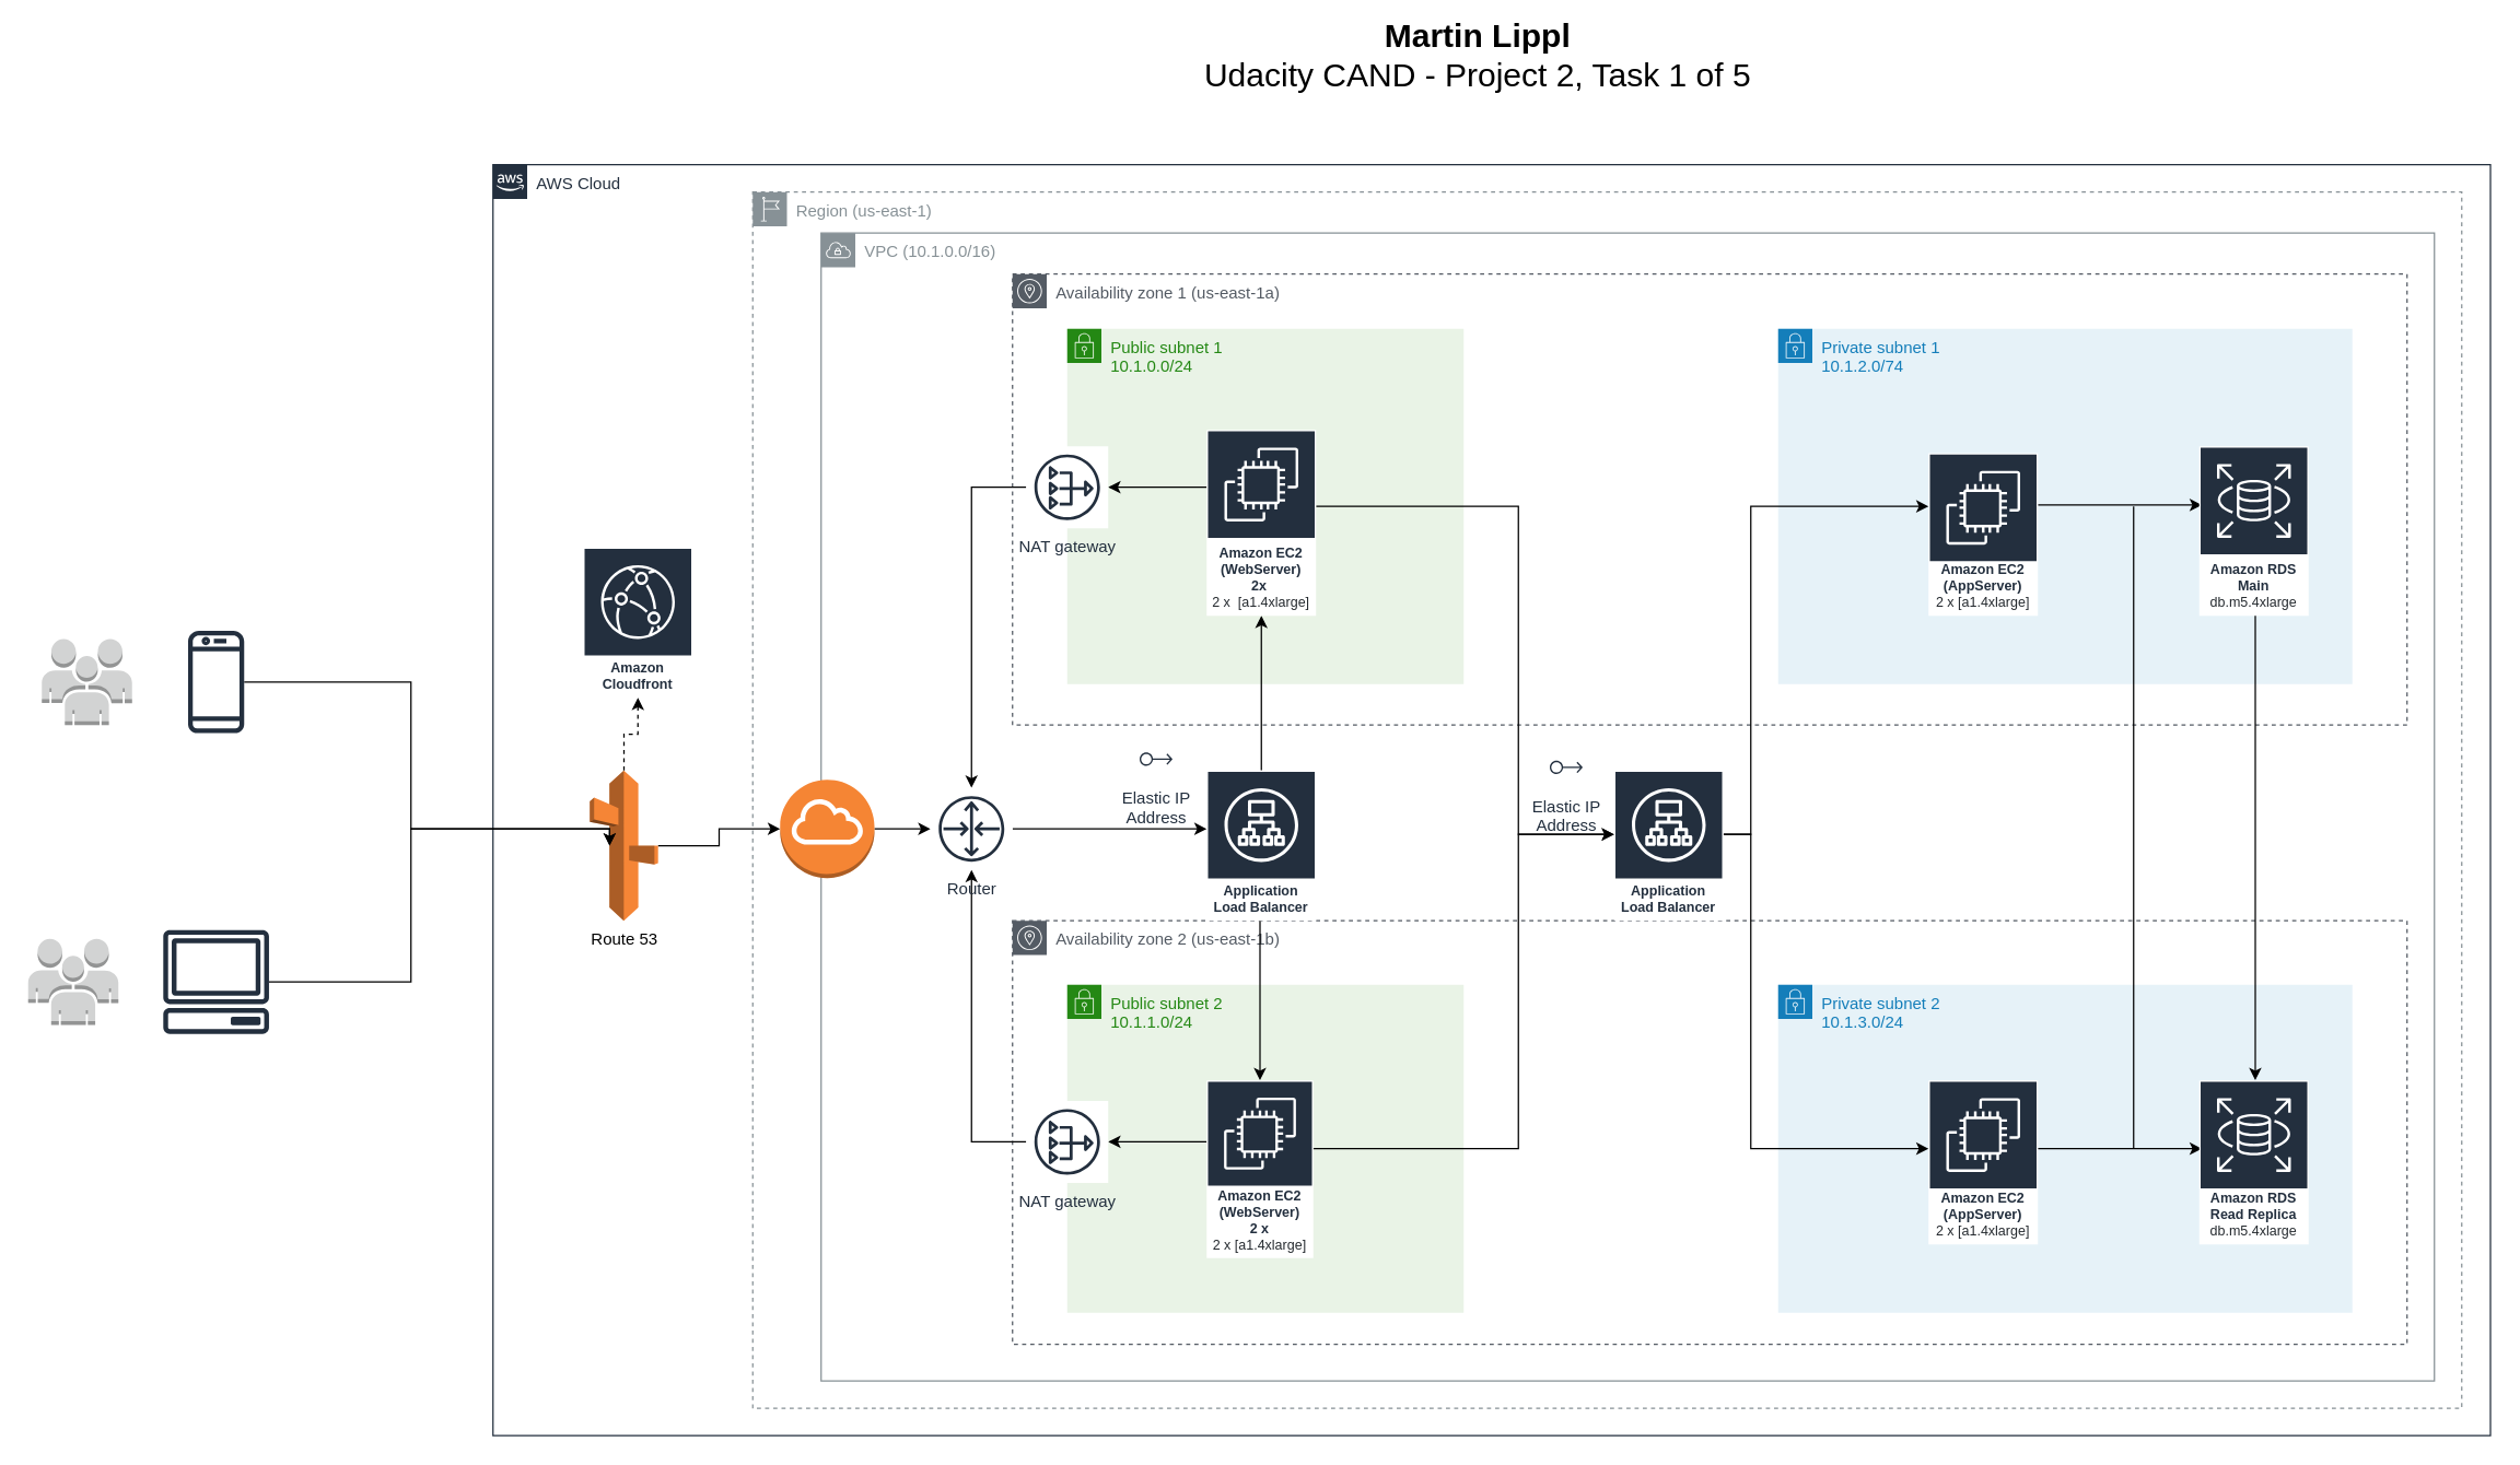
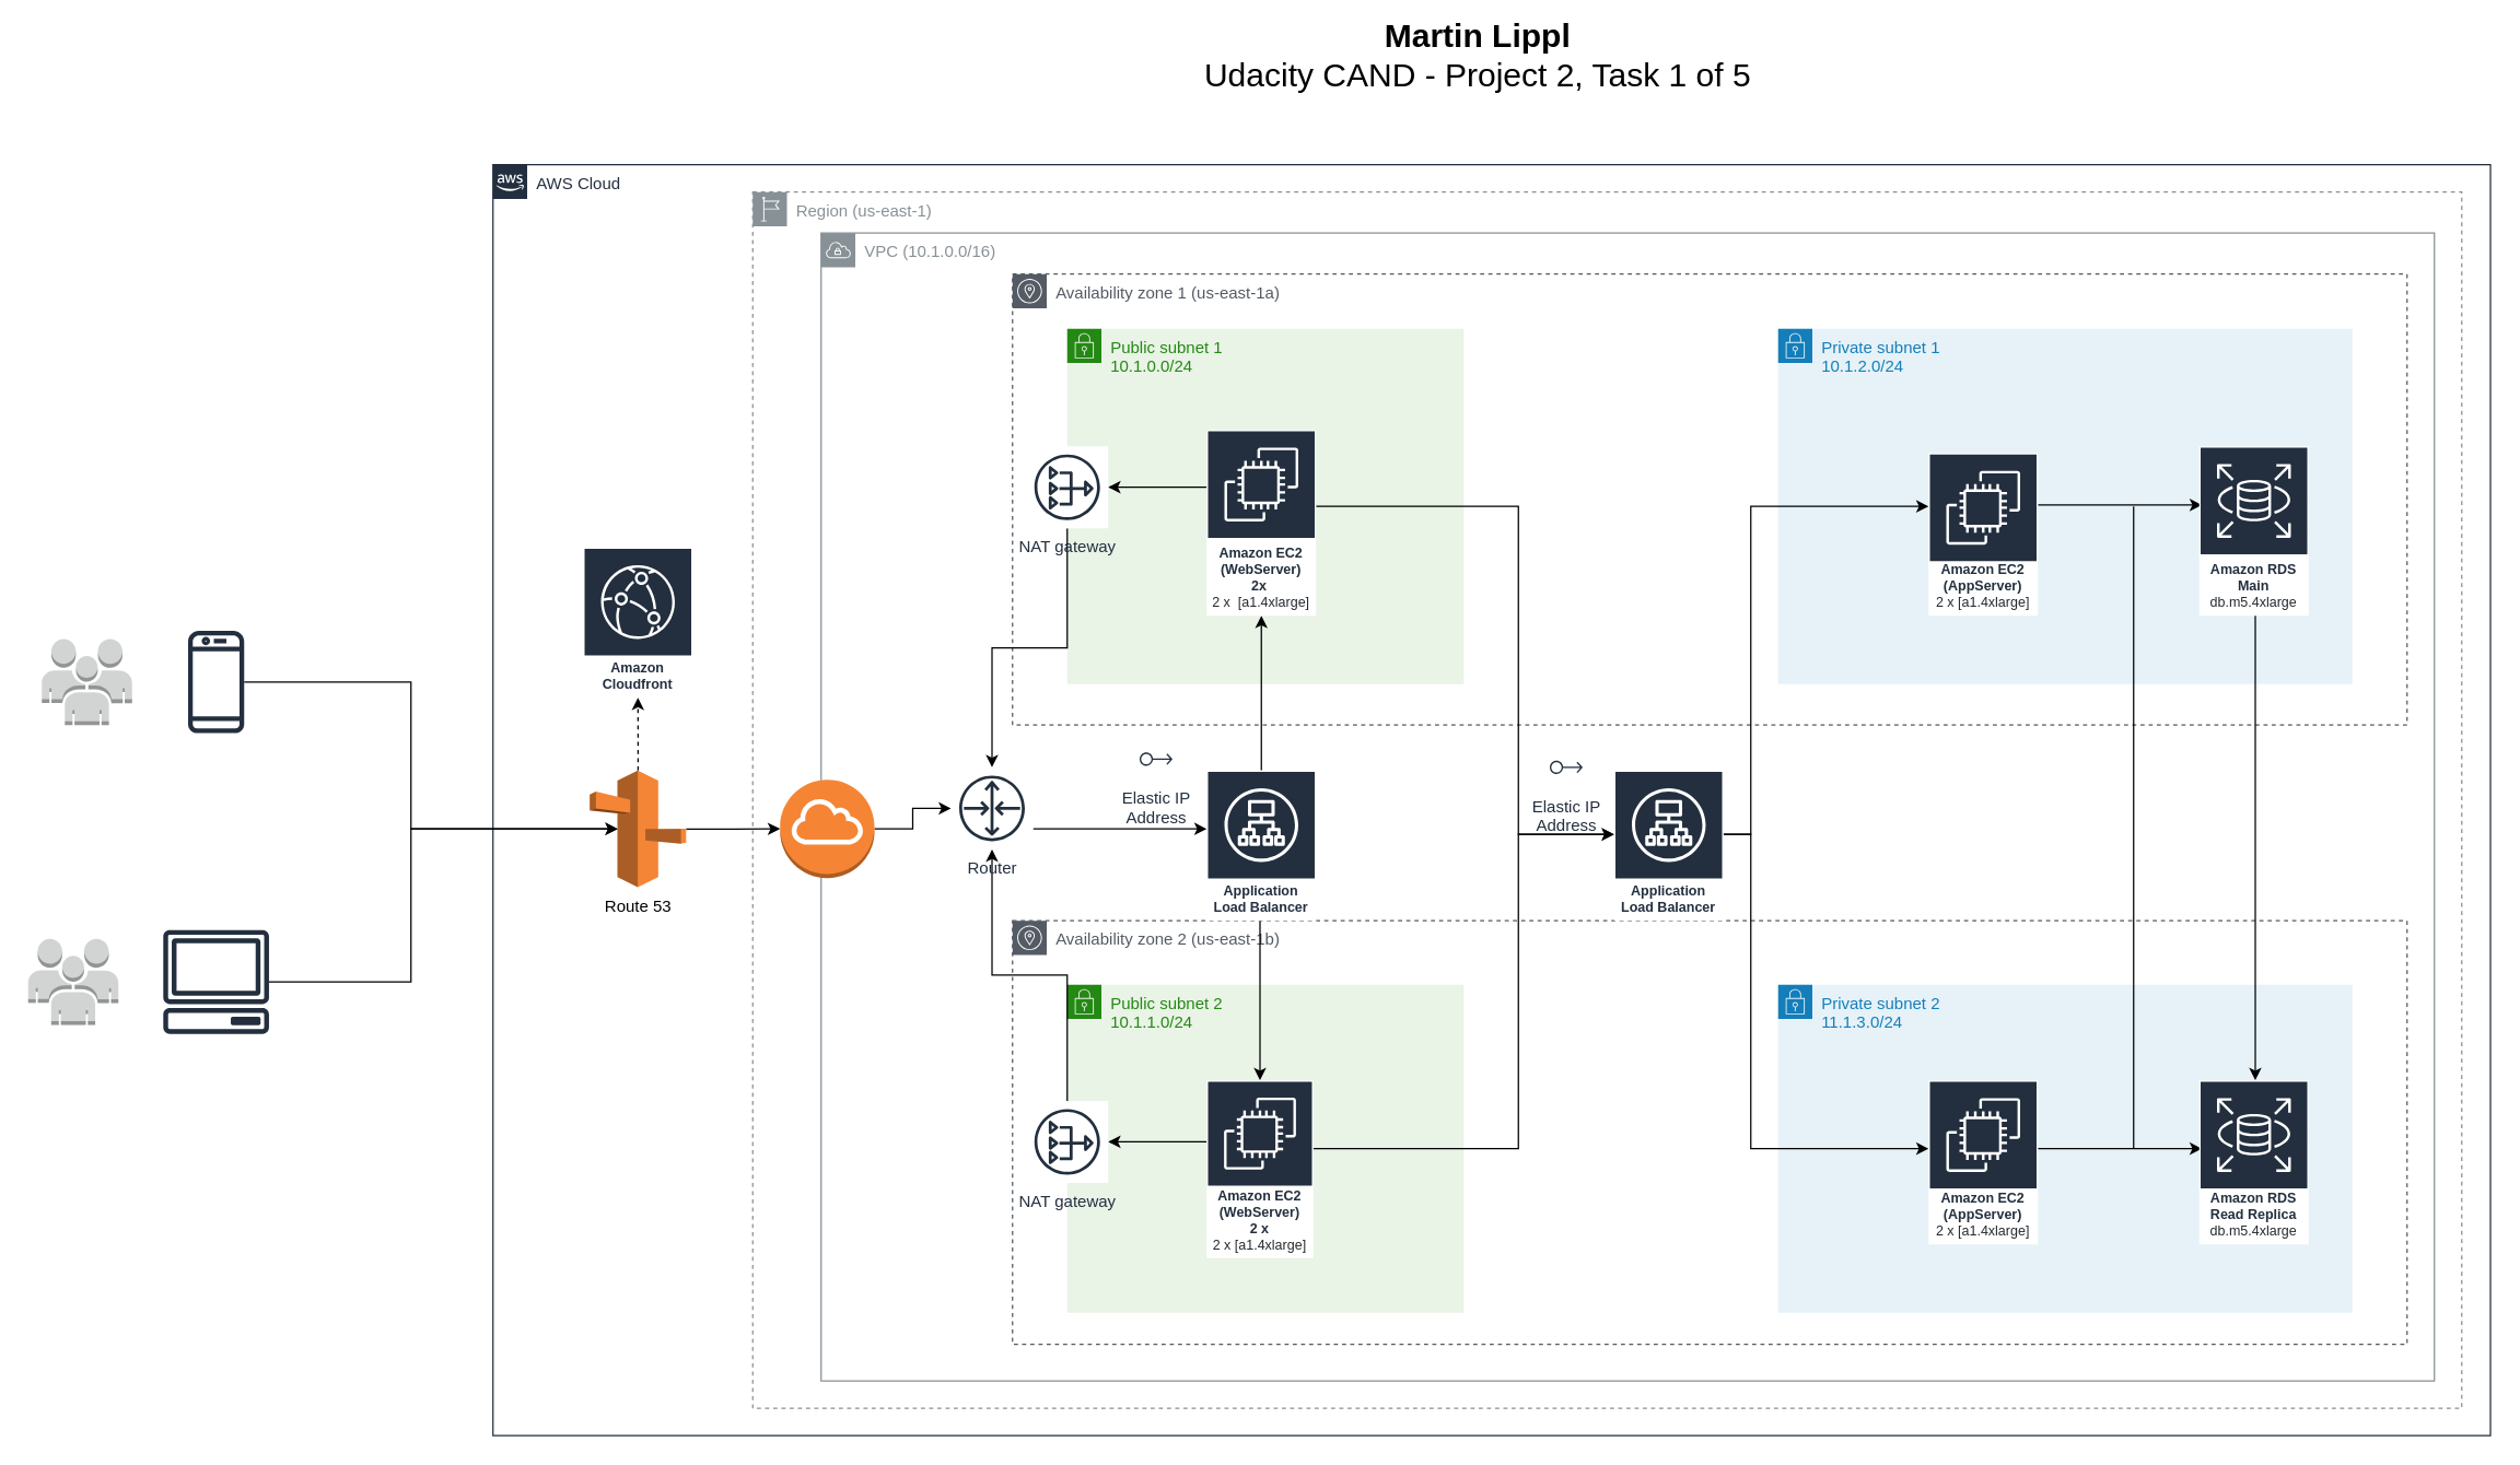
- <mxCell id="9" value="Private subnet 1&lt;br&gt;10.1.2.0/74" style="points=[[0,0],[0.25,0],[0.5,0],[0.75,0],[1,0],[1,0.25],[1,0.5],[1,0.75],[1,1],[0.75,1],[0.5,1],[0.25,1],[0,1],[0,0.75],[0,0.5],[0,0.25]];outlineConnect=0;gradientColor=none;html=1;whiteSpace=wrap;fontSize=12;fontStyle=0;shape=mxgraph.aws4.group;grIcon=mxgraph.aws4.group_security_group;grStroke=0;strokeColor=#147EBA;fillColor=#E6F2F8;verticalAlign=top;align=left;spacingLeft=30;fontColor=#147EBA;dashed=0;" parent="1" vertex="1"><mxGeometry x="1300" y="240" width="420" height="260" as="geometry" /></mxCell>
+ <mxCell id="9" value="Private subnet 1&lt;br&gt;10.1.2.0/24" style="points=[[0,0],[0.25,0],[0.5,0],[0.75,0],[1,0],[1,0.25],[1,0.5],[1,0.75],[1,1],[0.75,1],[0.5,1],[0.25,1],[0,1],[0,0.75],[0,0.5],[0,0.25]];outlineConnect=0;gradientColor=none;html=1;whiteSpace=wrap;fontSize=12;fontStyle=0;shape=mxgraph.aws4.group;grIcon=mxgraph.aws4.group_security_group;grStroke=0;strokeColor=#147EBA;fillColor=#E6F2F8;verticalAlign=top;align=left;spacingLeft=30;fontColor=#147EBA;dashed=0;" parent="1" vertex="1"><mxGeometry x="1300" y="240" width="420" height="260" as="geometry" /></mxCell>
- <mxCell id="48" value="Router" style="outlineConnect=0;fontColor=#232F3E;gradientColor=none;strokeColor=#232F3E;fillColor=#ffffff;dashed=0;verticalLabelPosition=bottom;verticalAlign=top;align=center;html=1;fontSize=12;fontStyle=0;aspect=fixed;shape=mxgraph.aws4.resourceIcon;resIcon=mxgraph.aws4.router;" vertex="1" parent="1"><mxGeometry x="680" y="576" width="60" height="60" as="geometry" /></mxCell>
+ <mxCell id="48" value="Router" style="outlineConnect=0;fontColor=#232F3E;gradientColor=none;strokeColor=#232F3E;fillColor=#ffffff;dashed=0;verticalLabelPosition=bottom;verticalAlign=top;align=center;html=1;fontSize=12;fontStyle=0;aspect=fixed;shape=mxgraph.aws4.resourceIcon;resIcon=mxgraph.aws4.router;" vertex="1" parent="1"><mxGeometry x="695" y="561" width="60" height="60" as="geometry" /></mxCell>
- <mxCell id="22" value="Route 53" style="outlineConnect=0;dashed=0;verticalLabelPosition=bottom;verticalAlign=top;align=center;html=1;shape=mxgraph.aws3.route_53;fillColor=#F58536;gradientColor=none;" parent="1" vertex="1"><mxGeometry x="430.75" y="563.25" width="50" height="110" as="geometry" /></mxCell>
+ <mxCell id="22" value="Route 53" style="outlineConnect=0;dashed=0;verticalLabelPosition=bottom;verticalAlign=top;align=center;html=1;shape=mxgraph.aws3.route_53;fillColor=#F58536;gradientColor=none;" parent="1" vertex="1"><mxGeometry x="430.75" y="563.25" width="70.5" height="85.5" as="geometry" /></mxCell>
- <mxCell id="10" value="Private subnet 2&lt;br&gt;10.1.3.0/24" style="points=[[0,0],[0.25,0],[0.5,0],[0.75,0],[1,0],[1,0.25],[1,0.5],[1,0.75],[1,1],[0.75,1],[0.5,1],[0.25,1],[0,1],[0,0.75],[0,0.5],[0,0.25]];outlineConnect=0;gradientColor=none;html=1;whiteSpace=wrap;fontSize=12;fontStyle=0;shape=mxgraph.aws4.group;grIcon=mxgraph.aws4.group_security_group;grStroke=0;strokeColor=#147EBA;fillColor=#E6F2F8;verticalAlign=top;align=left;spacingLeft=30;fontColor=#147EBA;dashed=0;" parent="1" vertex="1"><mxGeometry x="1300" y="720" width="420" height="240" as="geometry" /></mxCell>
+ <mxCell id="10" value="Private subnet 2&lt;br&gt;11.1.3.0/24" style="points=[[0,0],[0.25,0],[0.5,0],[0.75,0],[1,0],[1,0.25],[1,0.5],[1,0.75],[1,1],[0.75,1],[0.5,1],[0.25,1],[0,1],[0,0.75],[0,0.5],[0,0.25]];outlineConnect=0;gradientColor=none;html=1;whiteSpace=wrap;fontSize=12;fontStyle=0;shape=mxgraph.aws4.group;grIcon=mxgraph.aws4.group_security_group;grStroke=0;strokeColor=#147EBA;fillColor=#E6F2F8;verticalAlign=top;align=left;spacingLeft=30;fontColor=#147EBA;dashed=0;" parent="1" vertex="1"><mxGeometry x="1300" y="720" width="420" height="240" as="geometry" /></mxCell>
